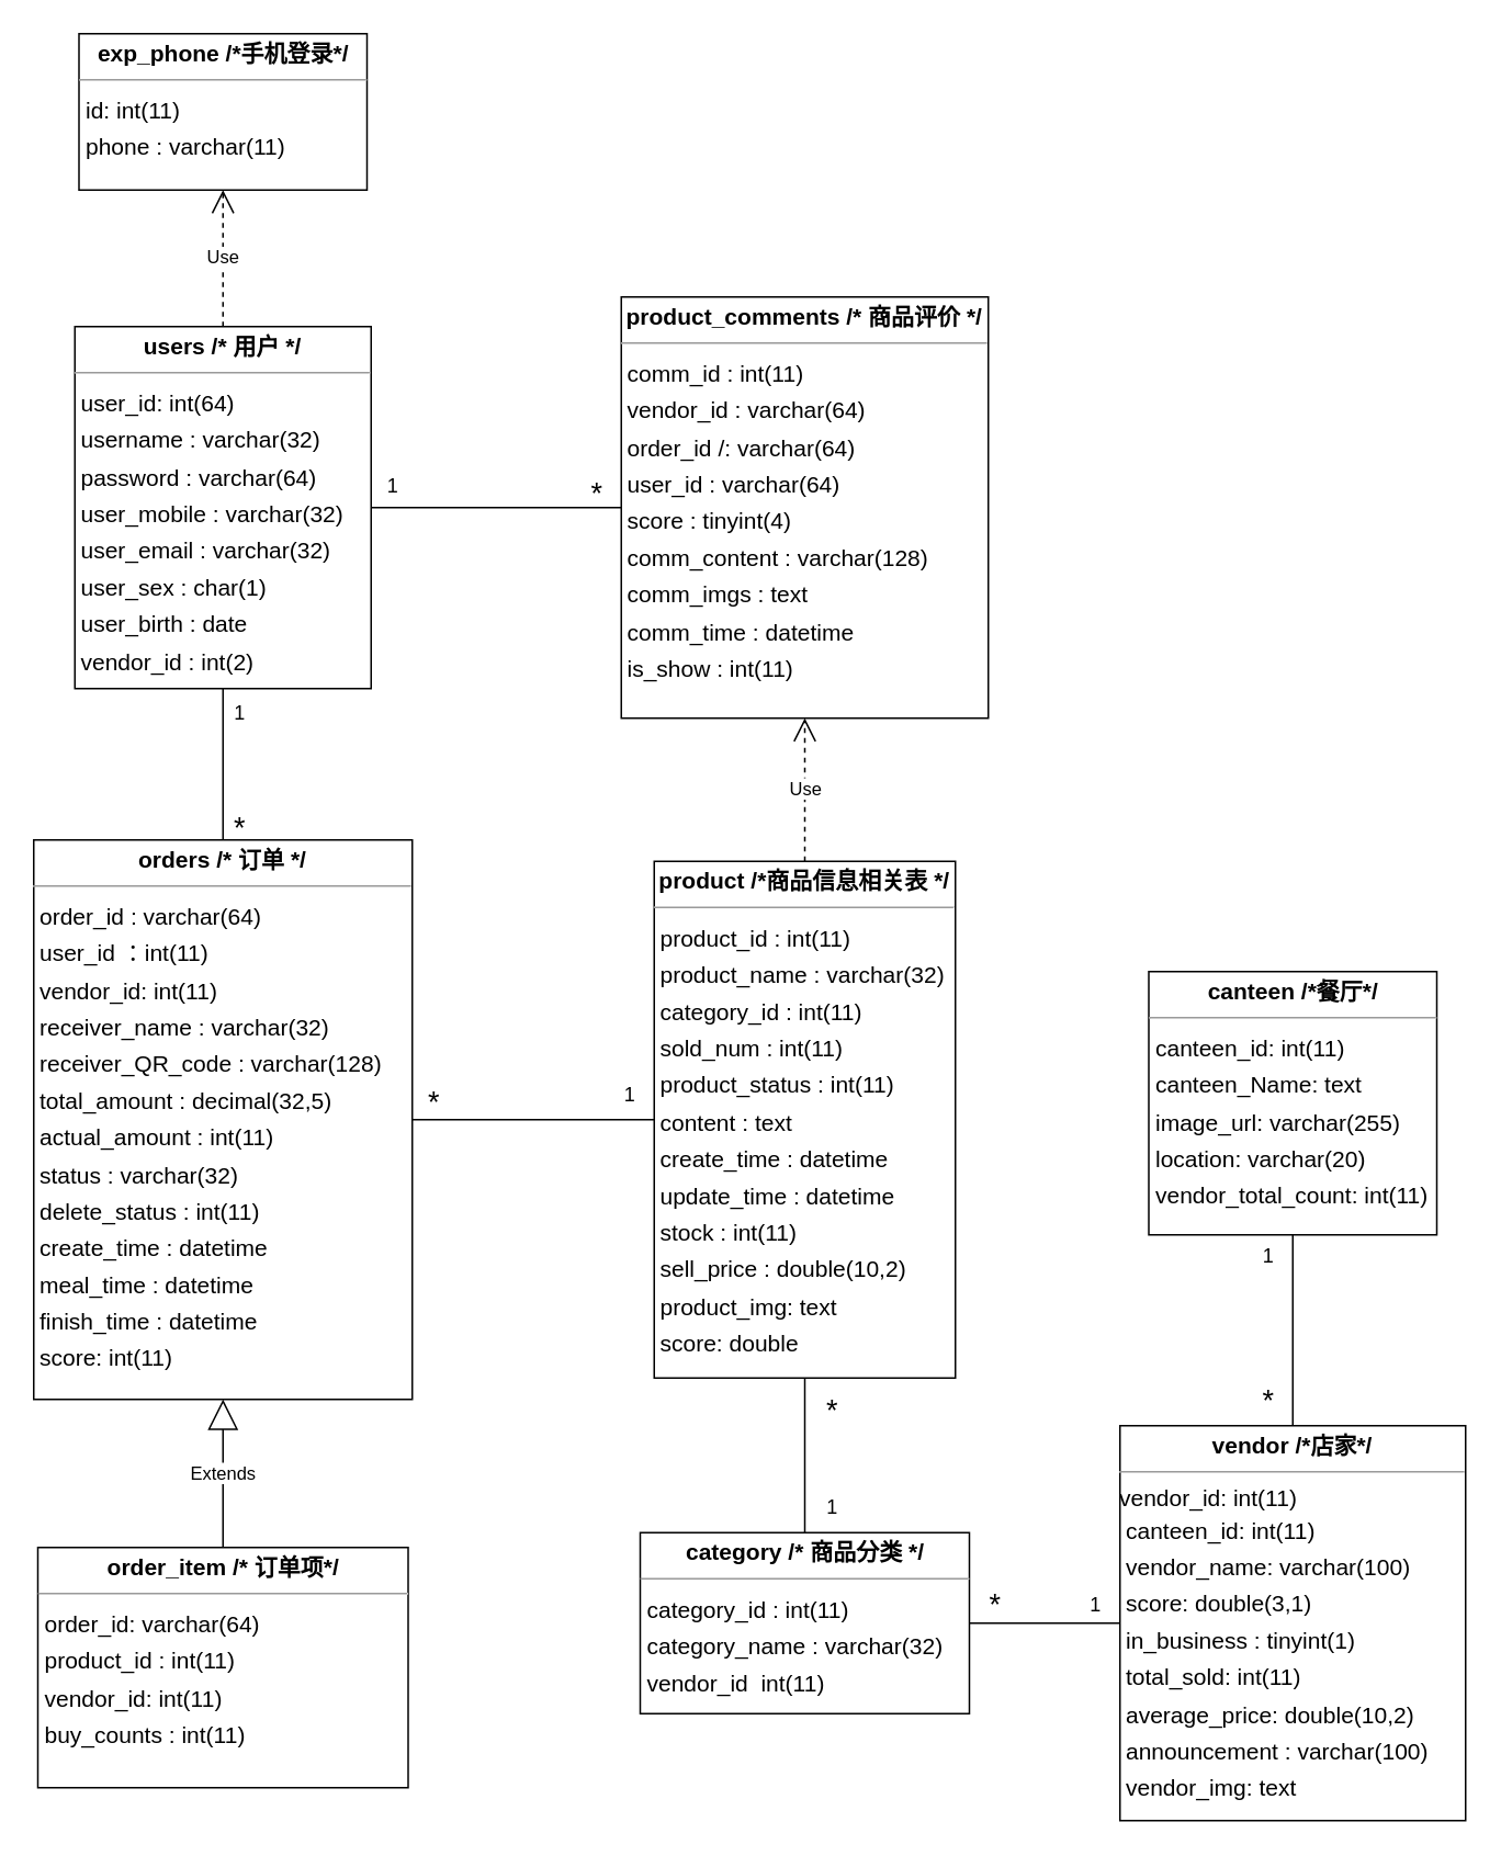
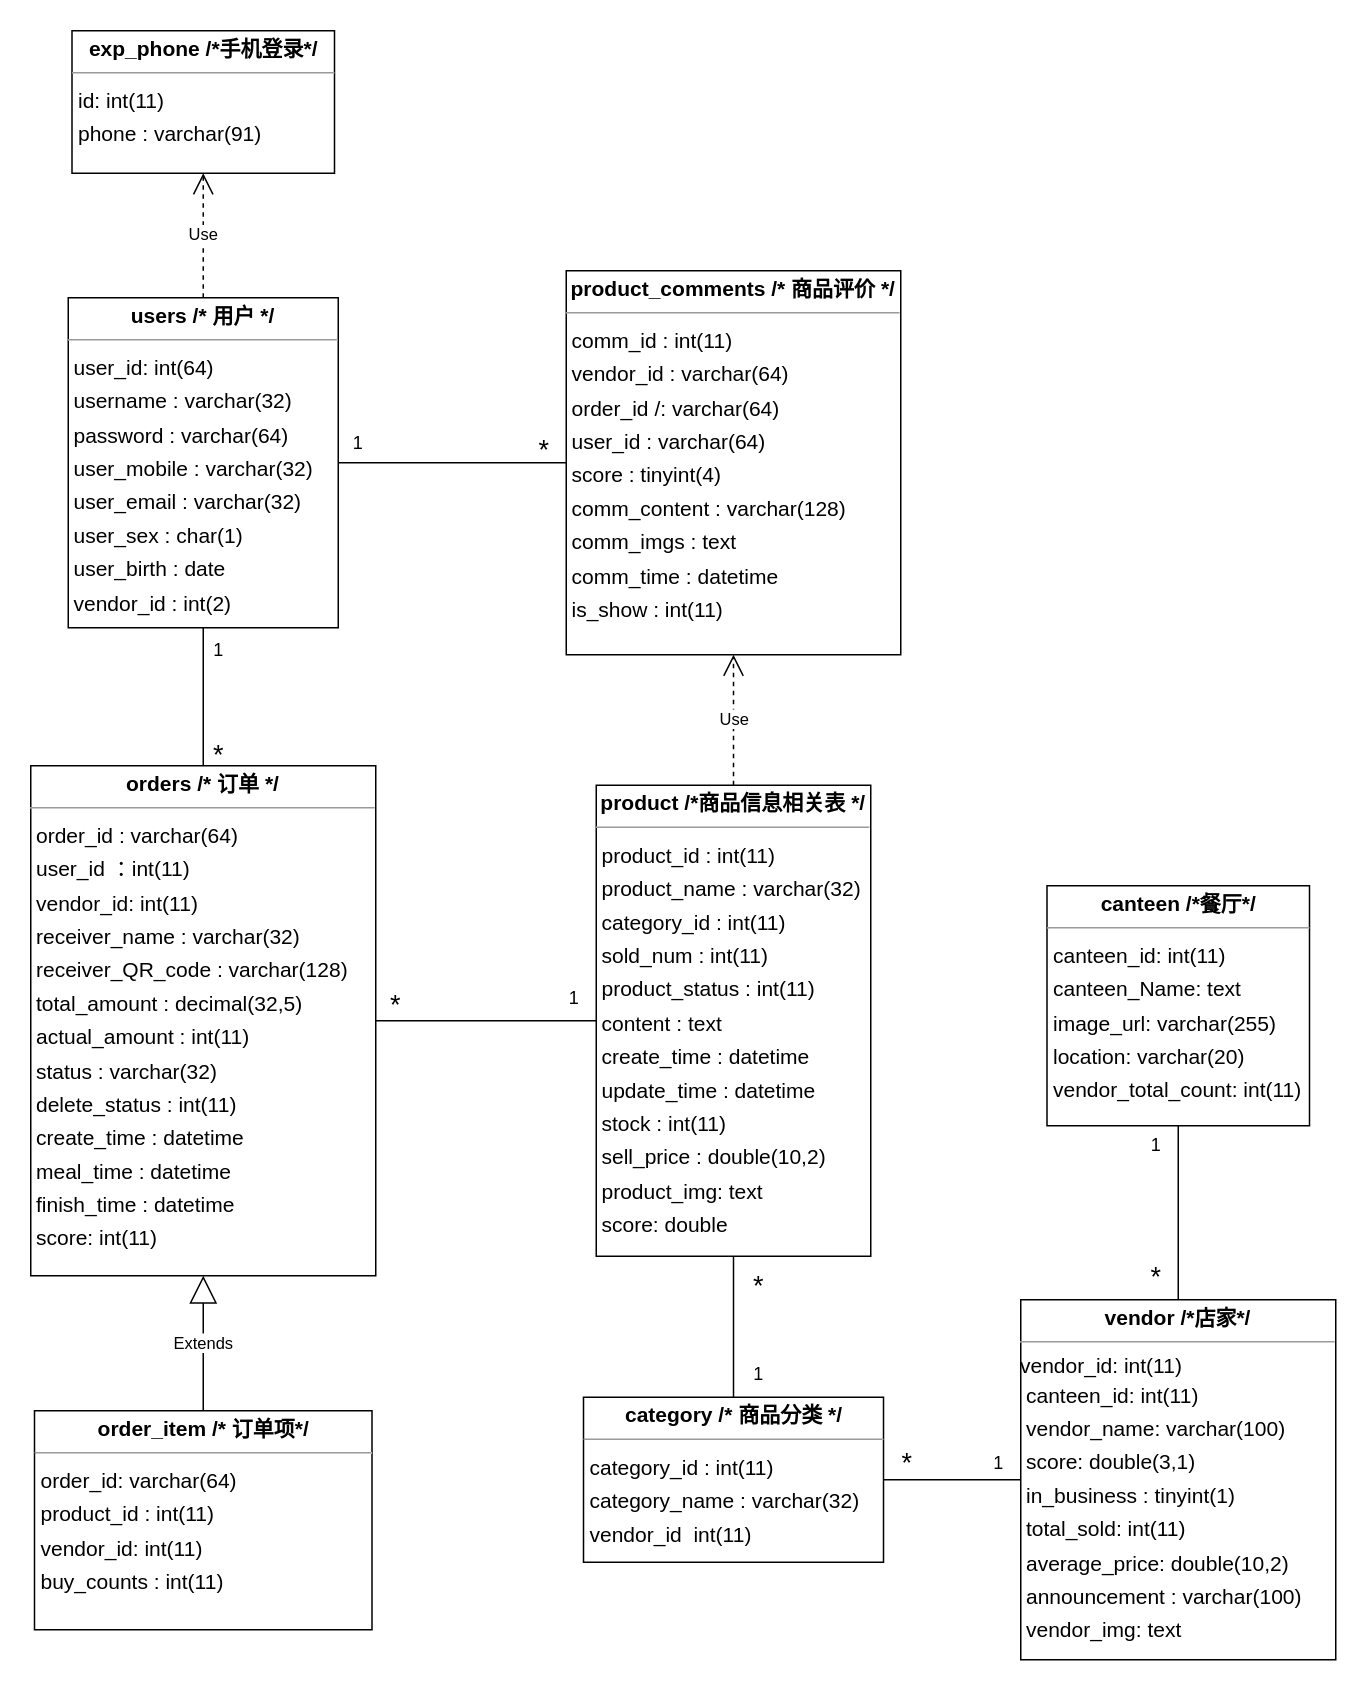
- <mxCell id="4" value="&lt;p style=&quot;margin:0px;margin-top:4px;text-align:center;&quot;&gt;&lt;b&gt;exp_phone /*手机登录*/&lt;/b&gt;&lt;/p&gt;&lt;hr size=&quot;1&quot;&gt;&lt;p style=&quot;margin:0 0 0 4px;line-height:1.6;&quot;&gt;id: int(11)&lt;br&gt;&lt;/p&gt;&lt;p style=&quot;margin:0 0 0 4px;line-height:1.6;&quot;&gt; phone : varchar(11)&lt;/p&gt;&lt;p style=&quot;margin:0 0 0 4px;line-height:1.6;&quot;&gt;&lt;br&gt;&lt;/p&gt;" style="verticalAlign=top;align=left;overflow=fill;fontSize=14;fontFamily=Helvetica;html=1;rounded=0;shadow=0;comic=0;labelBackgroundColor=none;strokeWidth=1;" parent="1" vertex="1"><mxGeometry x="47.5" y="20" width="175" height="95" as="geometry" /></mxCell>
+ <mxCell id="4" value="&lt;p style=&quot;margin:0px;margin-top:4px;text-align:center;&quot;&gt;&lt;b&gt;exp_phone /*手机登录*/&lt;/b&gt;&lt;/p&gt;&lt;hr size=&quot;1&quot;&gt;&lt;p style=&quot;margin:0 0 0 4px;line-height:1.6;&quot;&gt;id: int(11)&lt;br&gt;&lt;/p&gt;&lt;p style=&quot;margin:0 0 0 4px;line-height:1.6;&quot;&gt; phone : varchar(91)&lt;/p&gt;&lt;p style=&quot;margin:0 0 0 4px;line-height:1.6;&quot;&gt;&lt;br&gt;&lt;/p&gt;" style="verticalAlign=top;align=left;overflow=fill;fontSize=14;fontFamily=Helvetica;html=1;rounded=0;shadow=0;comic=0;labelBackgroundColor=none;strokeWidth=1;" parent="1" vertex="1"><mxGeometry x="47.5" y="20" width="175" height="95" as="geometry" /></mxCell>
